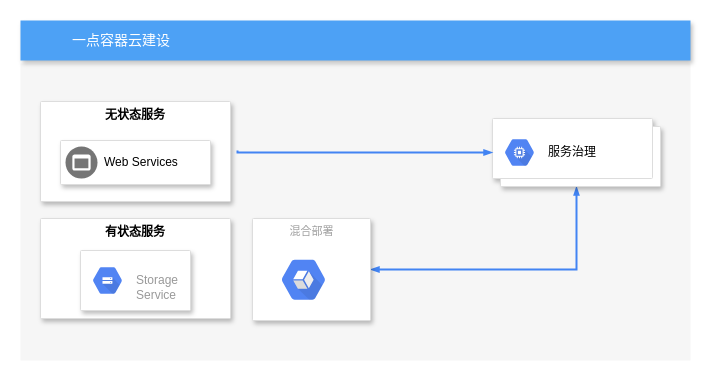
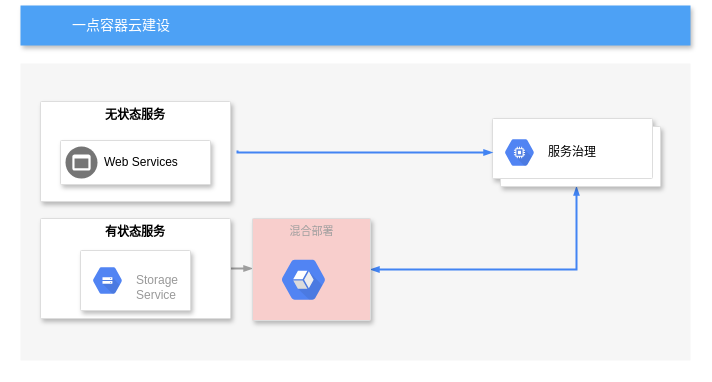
- <mxCell id="3" value="一点容器云建设" style="fillColor=#4DA1F5;strokeColor=none;shadow=1;gradientColor=none;fontSize=14;align=left;spacingLeft=50;fontColor=#ffffff;html=1;" parent="1" vertex="1"><mxGeometry x="20" y="20" width="670" height="40" as="geometry" /></mxCell>
+ <mxCell id="3" value="一点容器云建设" style="fillColor=#4DA1F5;strokeColor=none;shadow=1;gradientColor=none;fontSize=14;align=left;spacingLeft=50;fontColor=#ffffff;html=1;" parent="1" vertex="1"><mxGeometry x="20" y="5" width="670" height="40" as="geometry" /></mxCell>
- <mxCell id="8" value="混合部署" style="strokeColor=#dddddd;fillColor=#ffffff;shadow=1;strokeWidth=1;rounded=1;absoluteArcSize=1;arcSize=2;fontSize=11;fontColor=#9E9E9E;align=center;html=1;verticalAlign=top;" parent="1" vertex="1"><mxGeometry x="252" y="218" width="118" height="102" as="geometry" /></mxCell>
+ <mxCell id="8" value="混合部署" style="strokeColor=#dddddd;fillColor=#f8cecc;shadow=1;strokeWidth=1;rounded=1;absoluteArcSize=1;arcSize=2;fontSize=11;fontColor=#9E9E9E;align=center;html=1;verticalAlign=top;" parent="1" vertex="1"><mxGeometry x="252" y="218" width="118" height="102" as="geometry" /></mxCell>
+ <mxCell id="5" style="edgeStyle=orthogonalEdgeStyle;rounded=0;html=1;labelBackgroundColor=none;startFill=1;startSize=4;endArrow=blockThin;endFill=1;endSize=4;jettySize=auto;orthogonalLoop=1;strokeColor=#9E9E9E;strokeWidth=2;fontSize=12;fontColor=#000000;align=left;dashed=0;" parent="1" source="6" target="8" edge="1"><mxGeometry relative="1" as="geometry"><Array as="points"><mxPoint x="252.5" y="268" /></Array></mxGeometry></mxCell>
